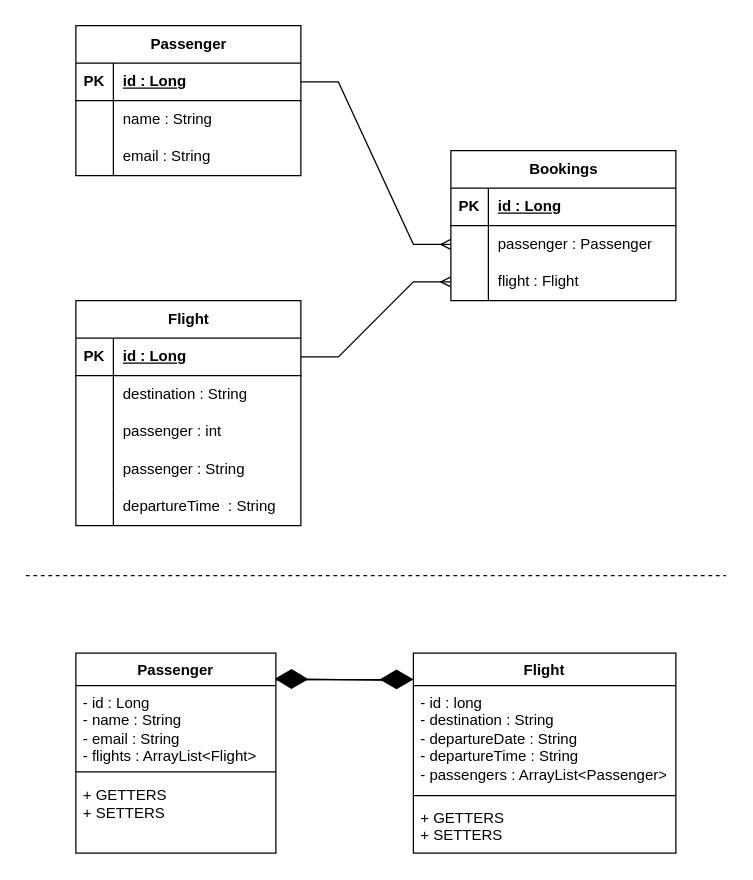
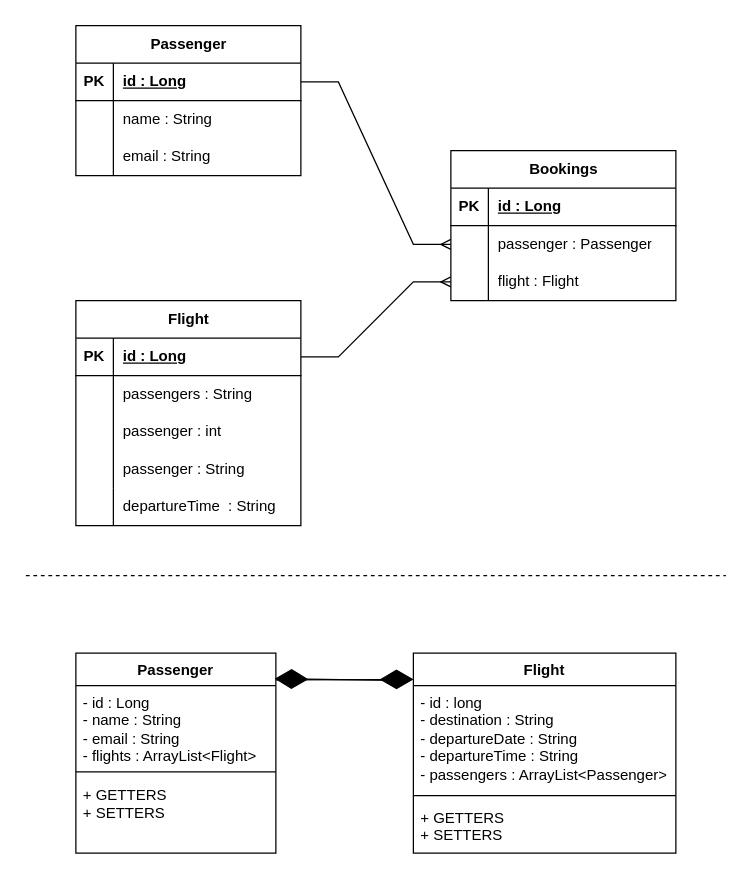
- <mxCell id="18" value="destination : String" style="shape=partialRectangle;connectable=0;fillColor=none;top=0;left=0;bottom=0;right=0;align=left;spacingLeft=6;overflow=hidden;whiteSpace=wrap;html=1;" vertex="1" parent="16"><mxGeometry x="30" width="150" height="30" as="geometry"><mxRectangle width="150" height="30" as="alternateBounds" /></mxGeometry></mxCell>
+ <mxCell id="18" value="passengers : String" style="shape=partialRectangle;connectable=0;fillColor=none;top=0;left=0;bottom=0;right=0;align=left;spacingLeft=6;overflow=hidden;whiteSpace=wrap;html=1;" vertex="1" parent="16"><mxGeometry x="30" width="150" height="30" as="geometry"><mxRectangle width="150" height="30" as="alternateBounds" /></mxGeometry></mxCell>
